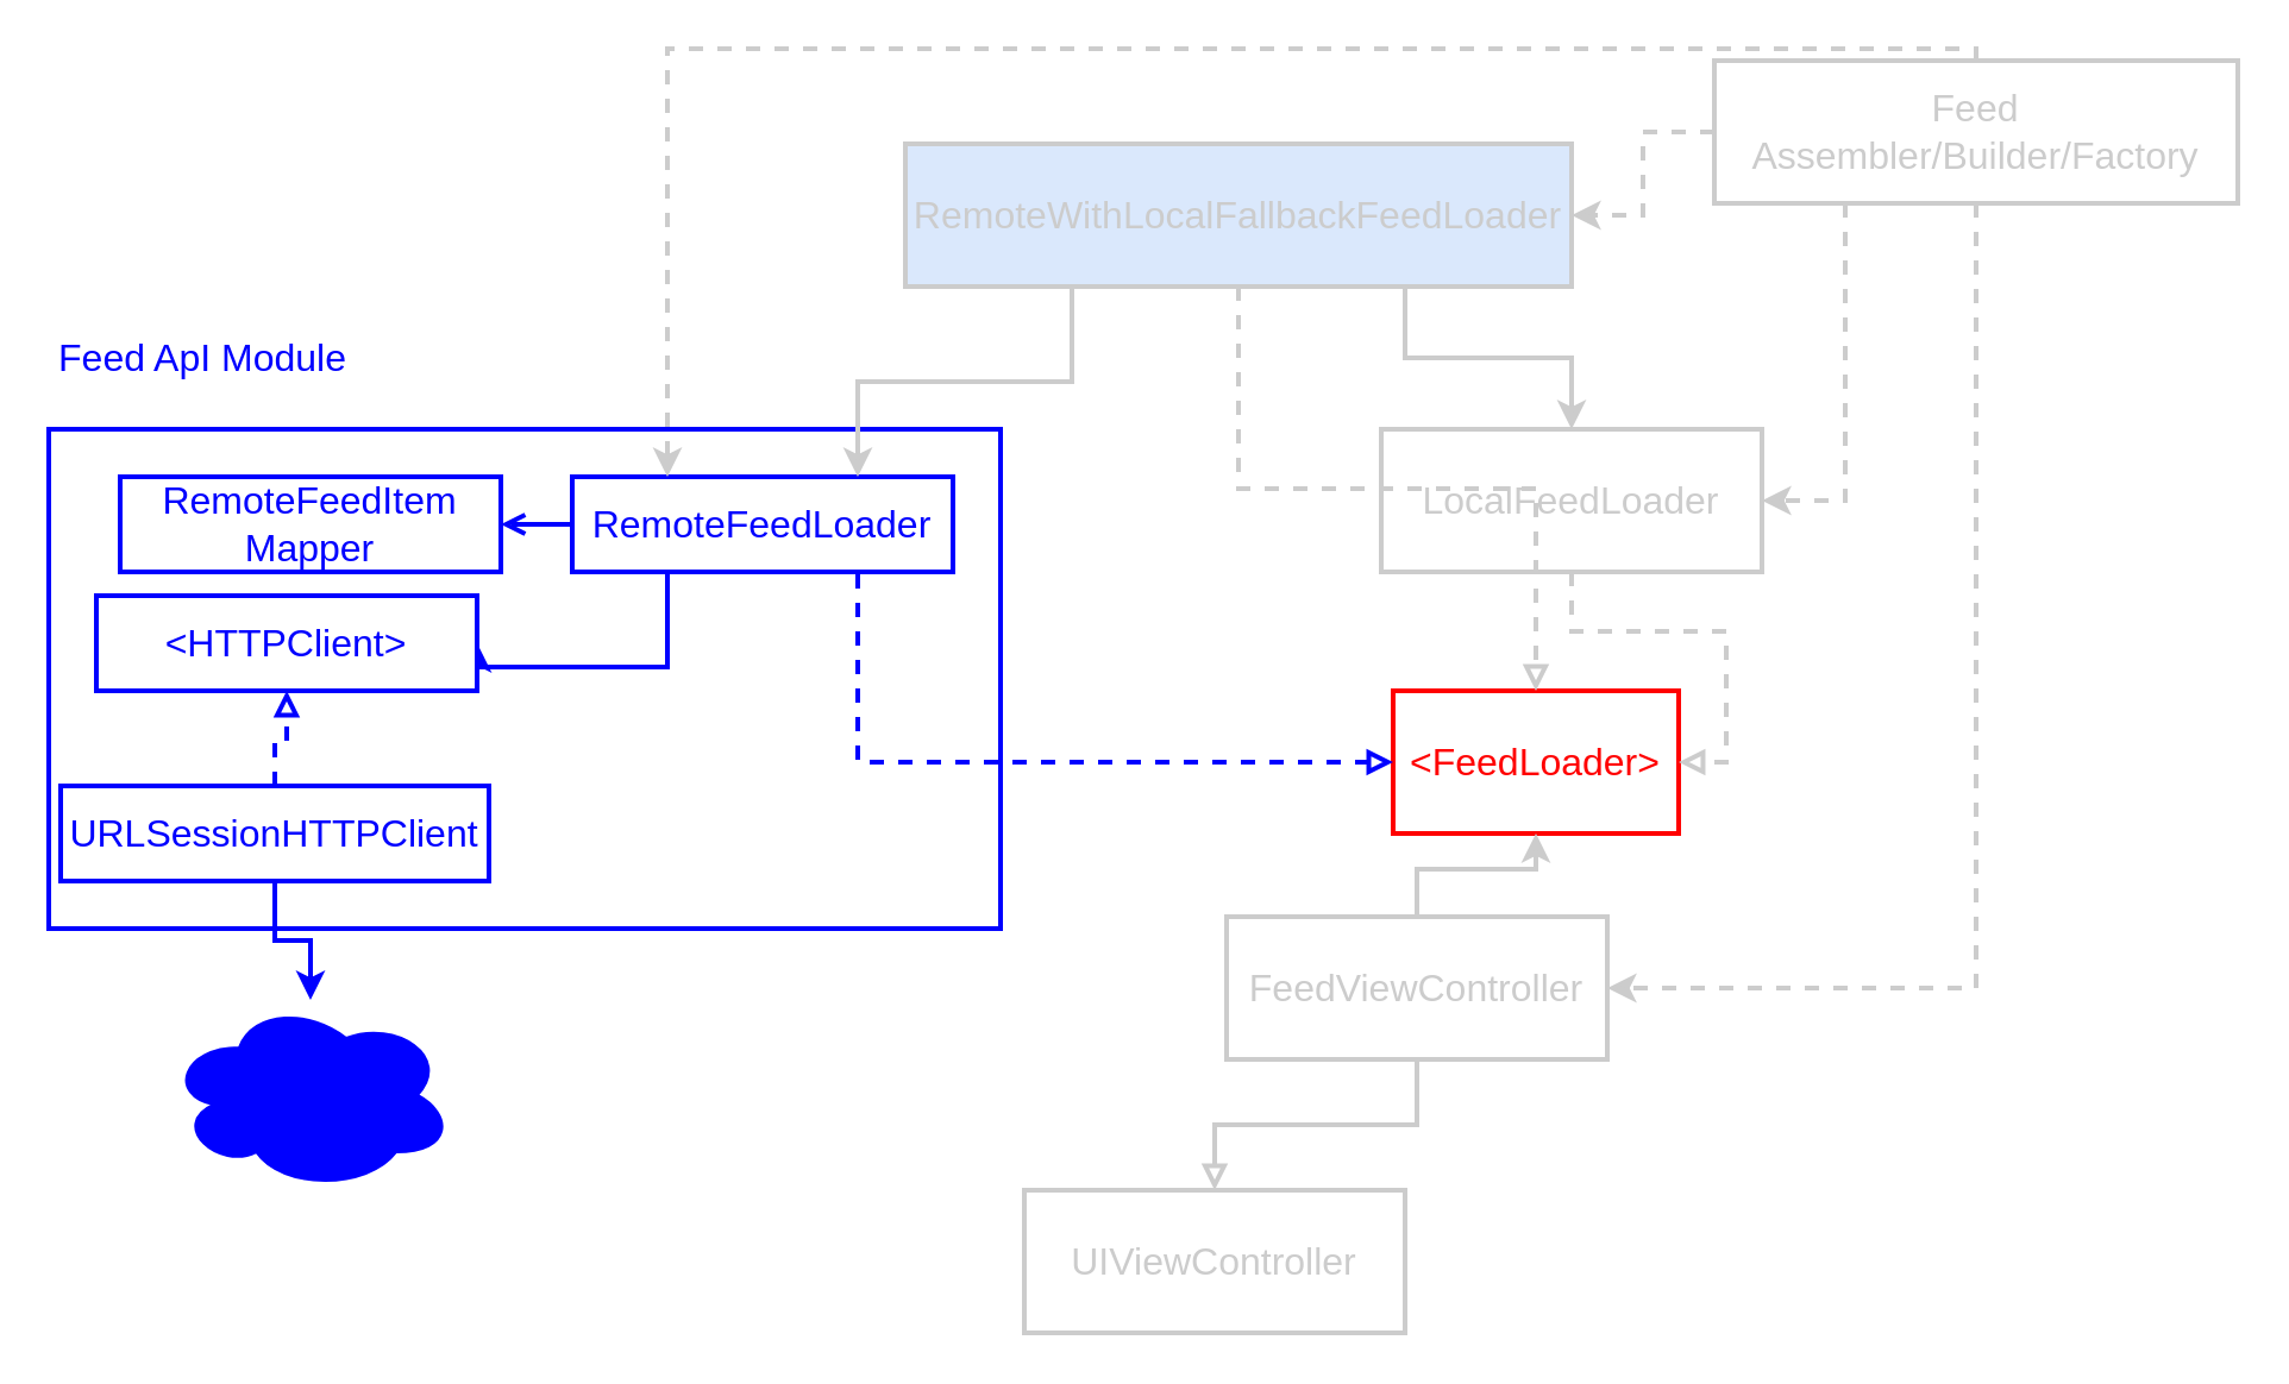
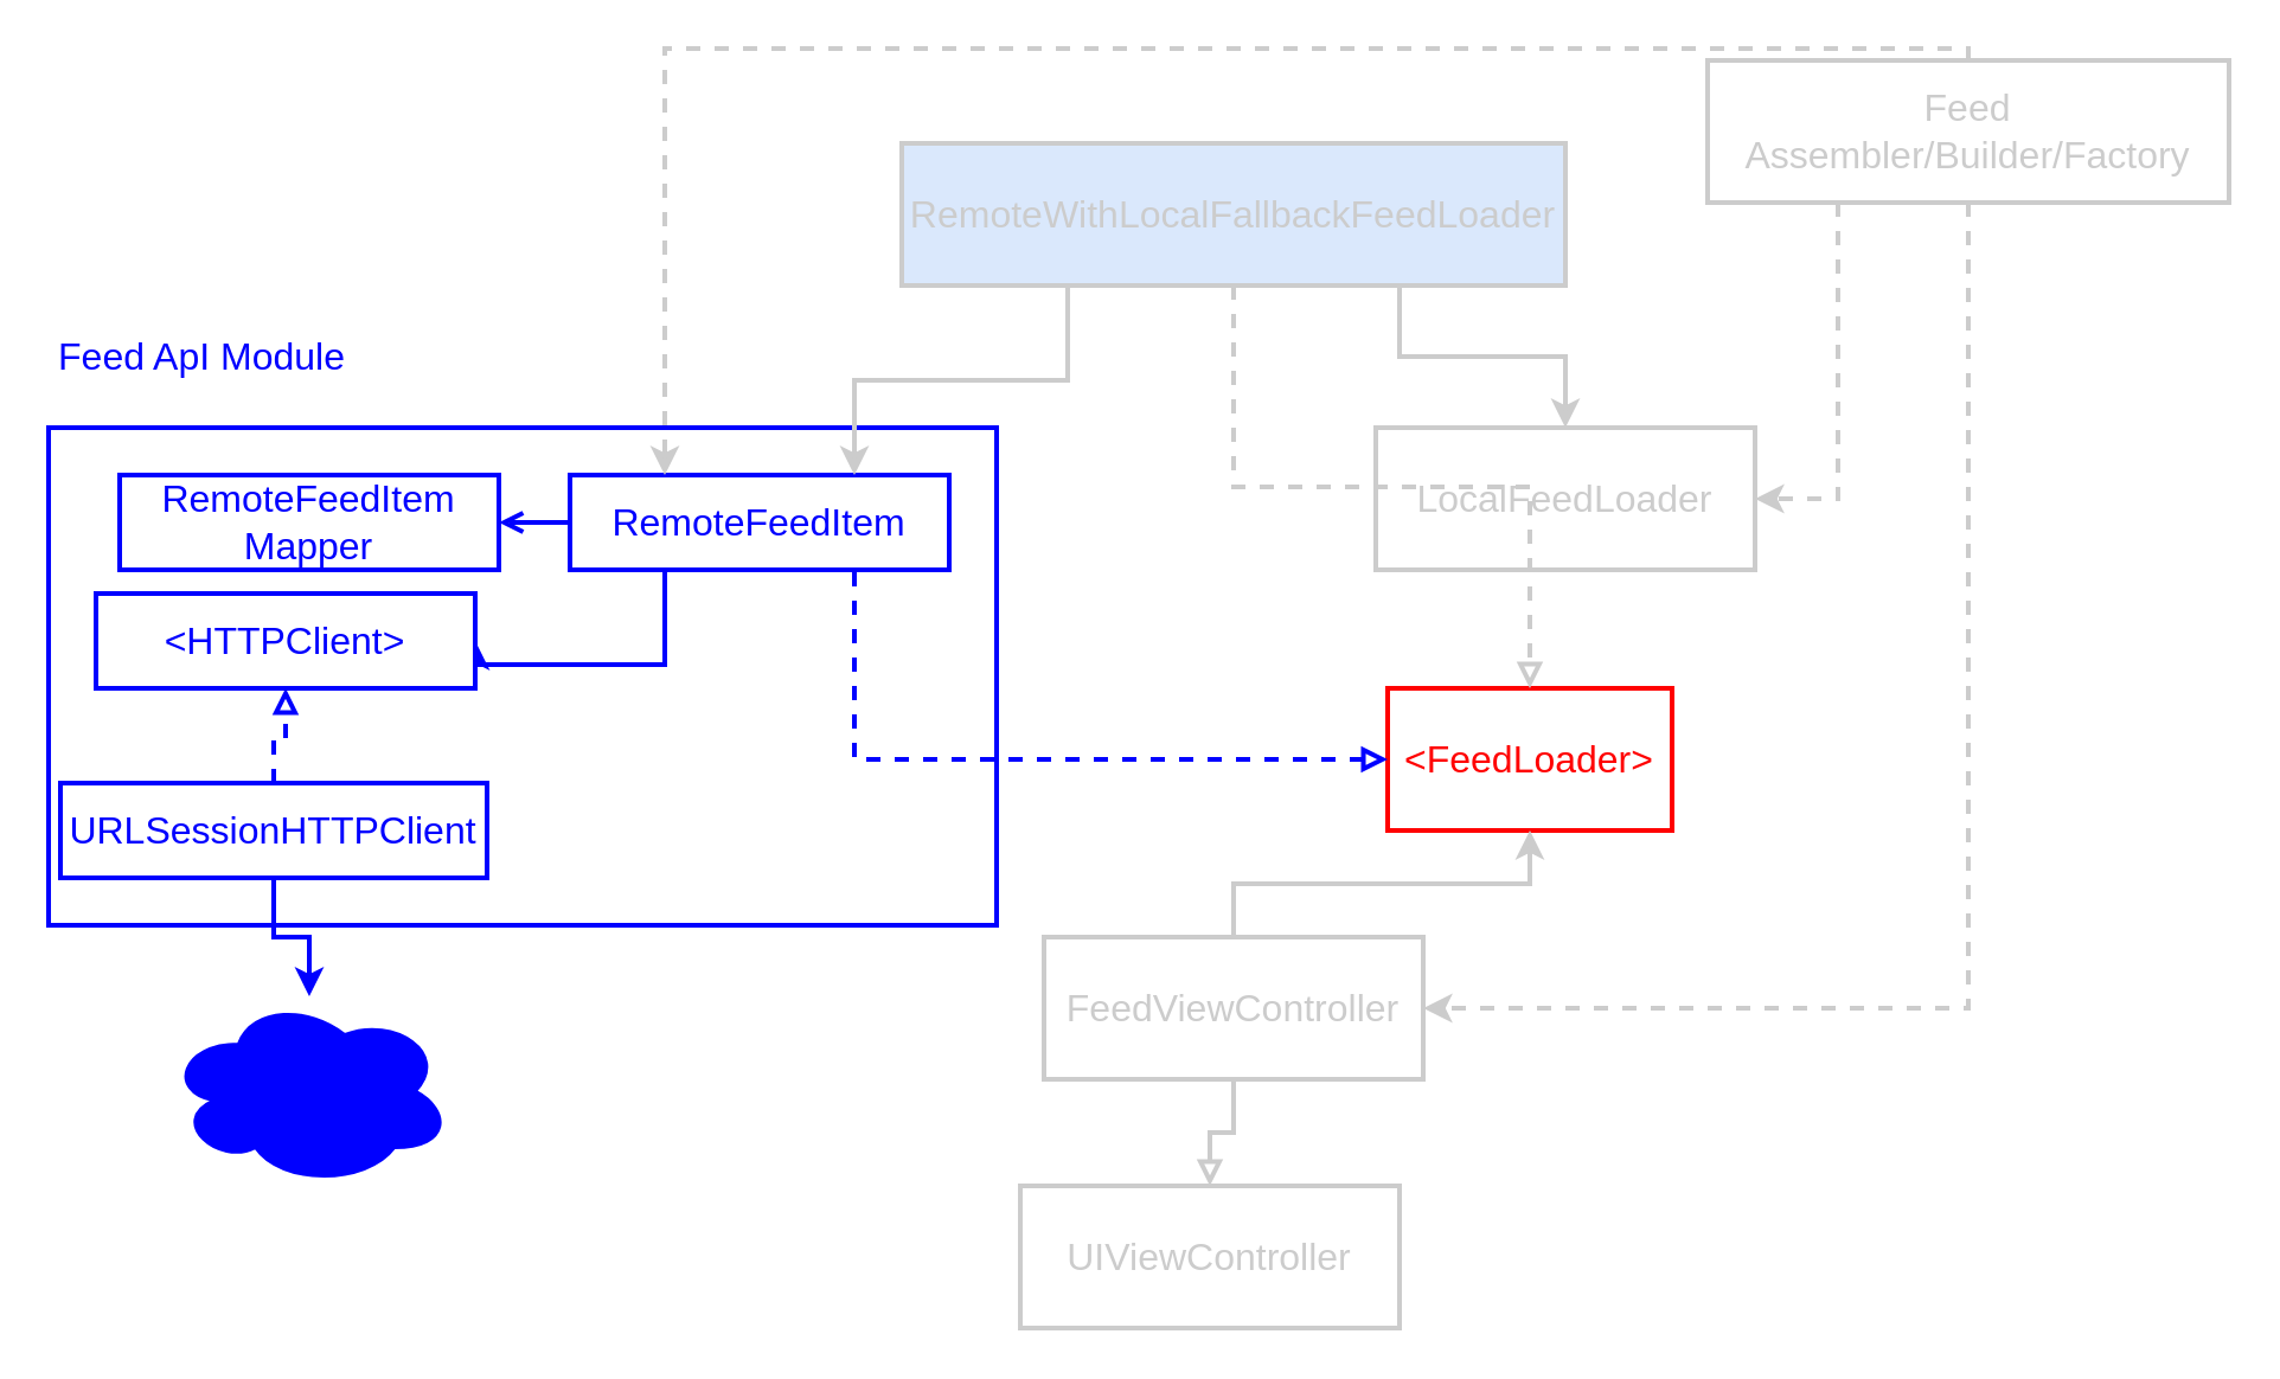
- <mxCell id="13" style="edgeStyle=orthogonalEdgeStyle;rounded=0;orthogonalLoop=1;jettySize=auto;html=1;exitX=0;exitY=0.5;exitDx=0;exitDy=0;entryX=1;entryY=0.5;entryDx=0;entryDy=0;dashed=1;endArrow=classic;endFill=1;strokeWidth=2;fontSize=16;strokeColor=#CCCCCC;fontColor=#CCCCCC;" parent="1" source="16" target="8" edge="1"><mxGeometry relative="1" as="geometry" /></mxCell>
- <mxCell id="20" value="RemoteFeedLoader" style="rounded=0;whiteSpace=wrap;html=1;strokeWidth=2;fontSize=16;fontColor=#0000FF;strokeColor=#0000FF;" vertex="1" parent="1"><mxGeometry x="240" y="200" width="160" height="40" as="geometry" /></mxCell>
+ <mxCell id="20" value="RemoteFeedItem" style="rounded=0;whiteSpace=wrap;html=1;strokeWidth=2;fontSize=16;fontColor=#0000FF;strokeColor=#0000FF;" vertex="1" parent="1"><mxGeometry x="240" y="200" width="160" height="40" as="geometry" /></mxCell>
- <mxCell id="4" style="edgeStyle=orthogonalEdgeStyle;rounded=0;orthogonalLoop=1;jettySize=auto;html=1;exitX=0.5;exitY=1;exitDx=0;exitDy=0;entryX=1;entryY=0.5;entryDx=0;entryDy=0;endArrow=block;endFill=0;strokeWidth=2;fontSize=16;dashed=1;strokeColor=#CCCCCC;fontColor=#CCCCCC;" parent="1" source="5" target="2" edge="1"><mxGeometry relative="1" as="geometry" /></mxCell>
- <mxCell id="11" value="FeedViewController" style="rounded=0;whiteSpace=wrap;html=1;strokeWidth=2;fontSize=16;strokeColor=#CCCCCC;fontColor=#CCCCCC;" parent="1" vertex="1"><mxGeometry x="515" y="385" width="160" height="60" as="geometry" /></mxCell>
+ <mxCell id="11" value="FeedViewController" style="rounded=0;whiteSpace=wrap;html=1;strokeWidth=2;fontSize=16;strokeColor=#CCCCCC;fontColor=#CCCCCC;" parent="1" vertex="1"><mxGeometry x="440" y="395" width="160" height="60" as="geometry" /></mxCell>
